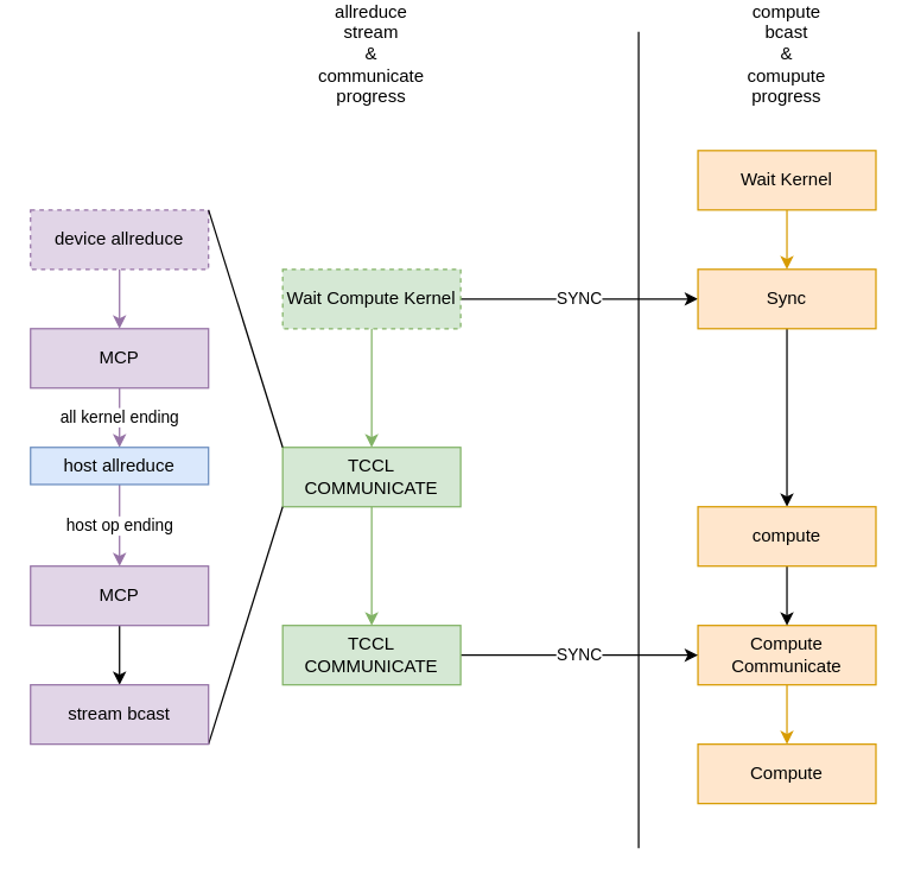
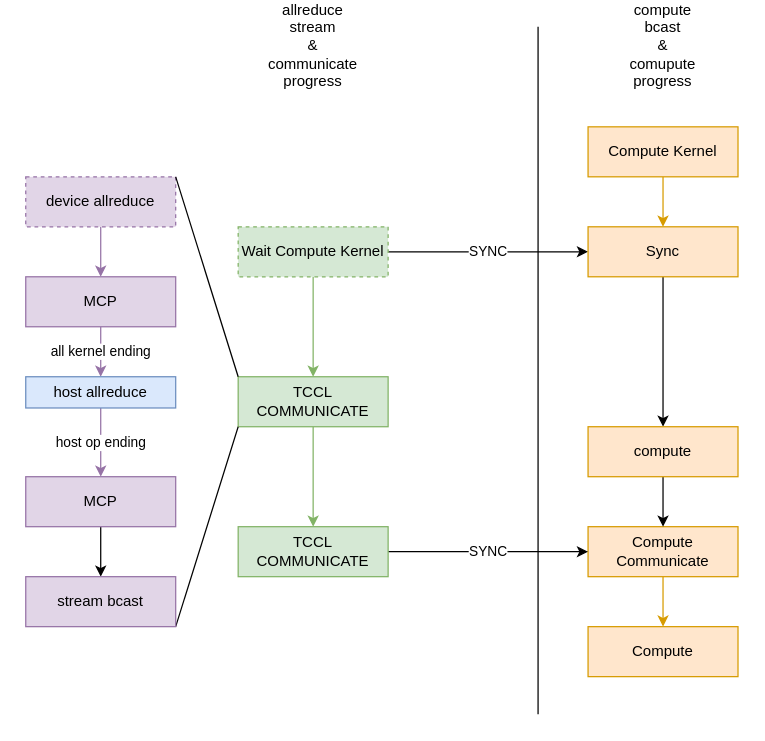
- <mxCell id="6" value="Wait Kernel" style="rounded=0;whiteSpace=wrap;html=1;fillColor=#ffe6cc;strokeColor=#d79b00;" vertex="1" parent="1"><mxGeometry x="470" y="100" width="120" height="40" as="geometry" /></mxCell>
+ <mxCell id="6" value="Compute Kernel" style="rounded=0;whiteSpace=wrap;html=1;fillColor=#ffe6cc;strokeColor=#d79b00;" vertex="1" parent="1"><mxGeometry x="470" y="100" width="120" height="40" as="geometry" /></mxCell>
